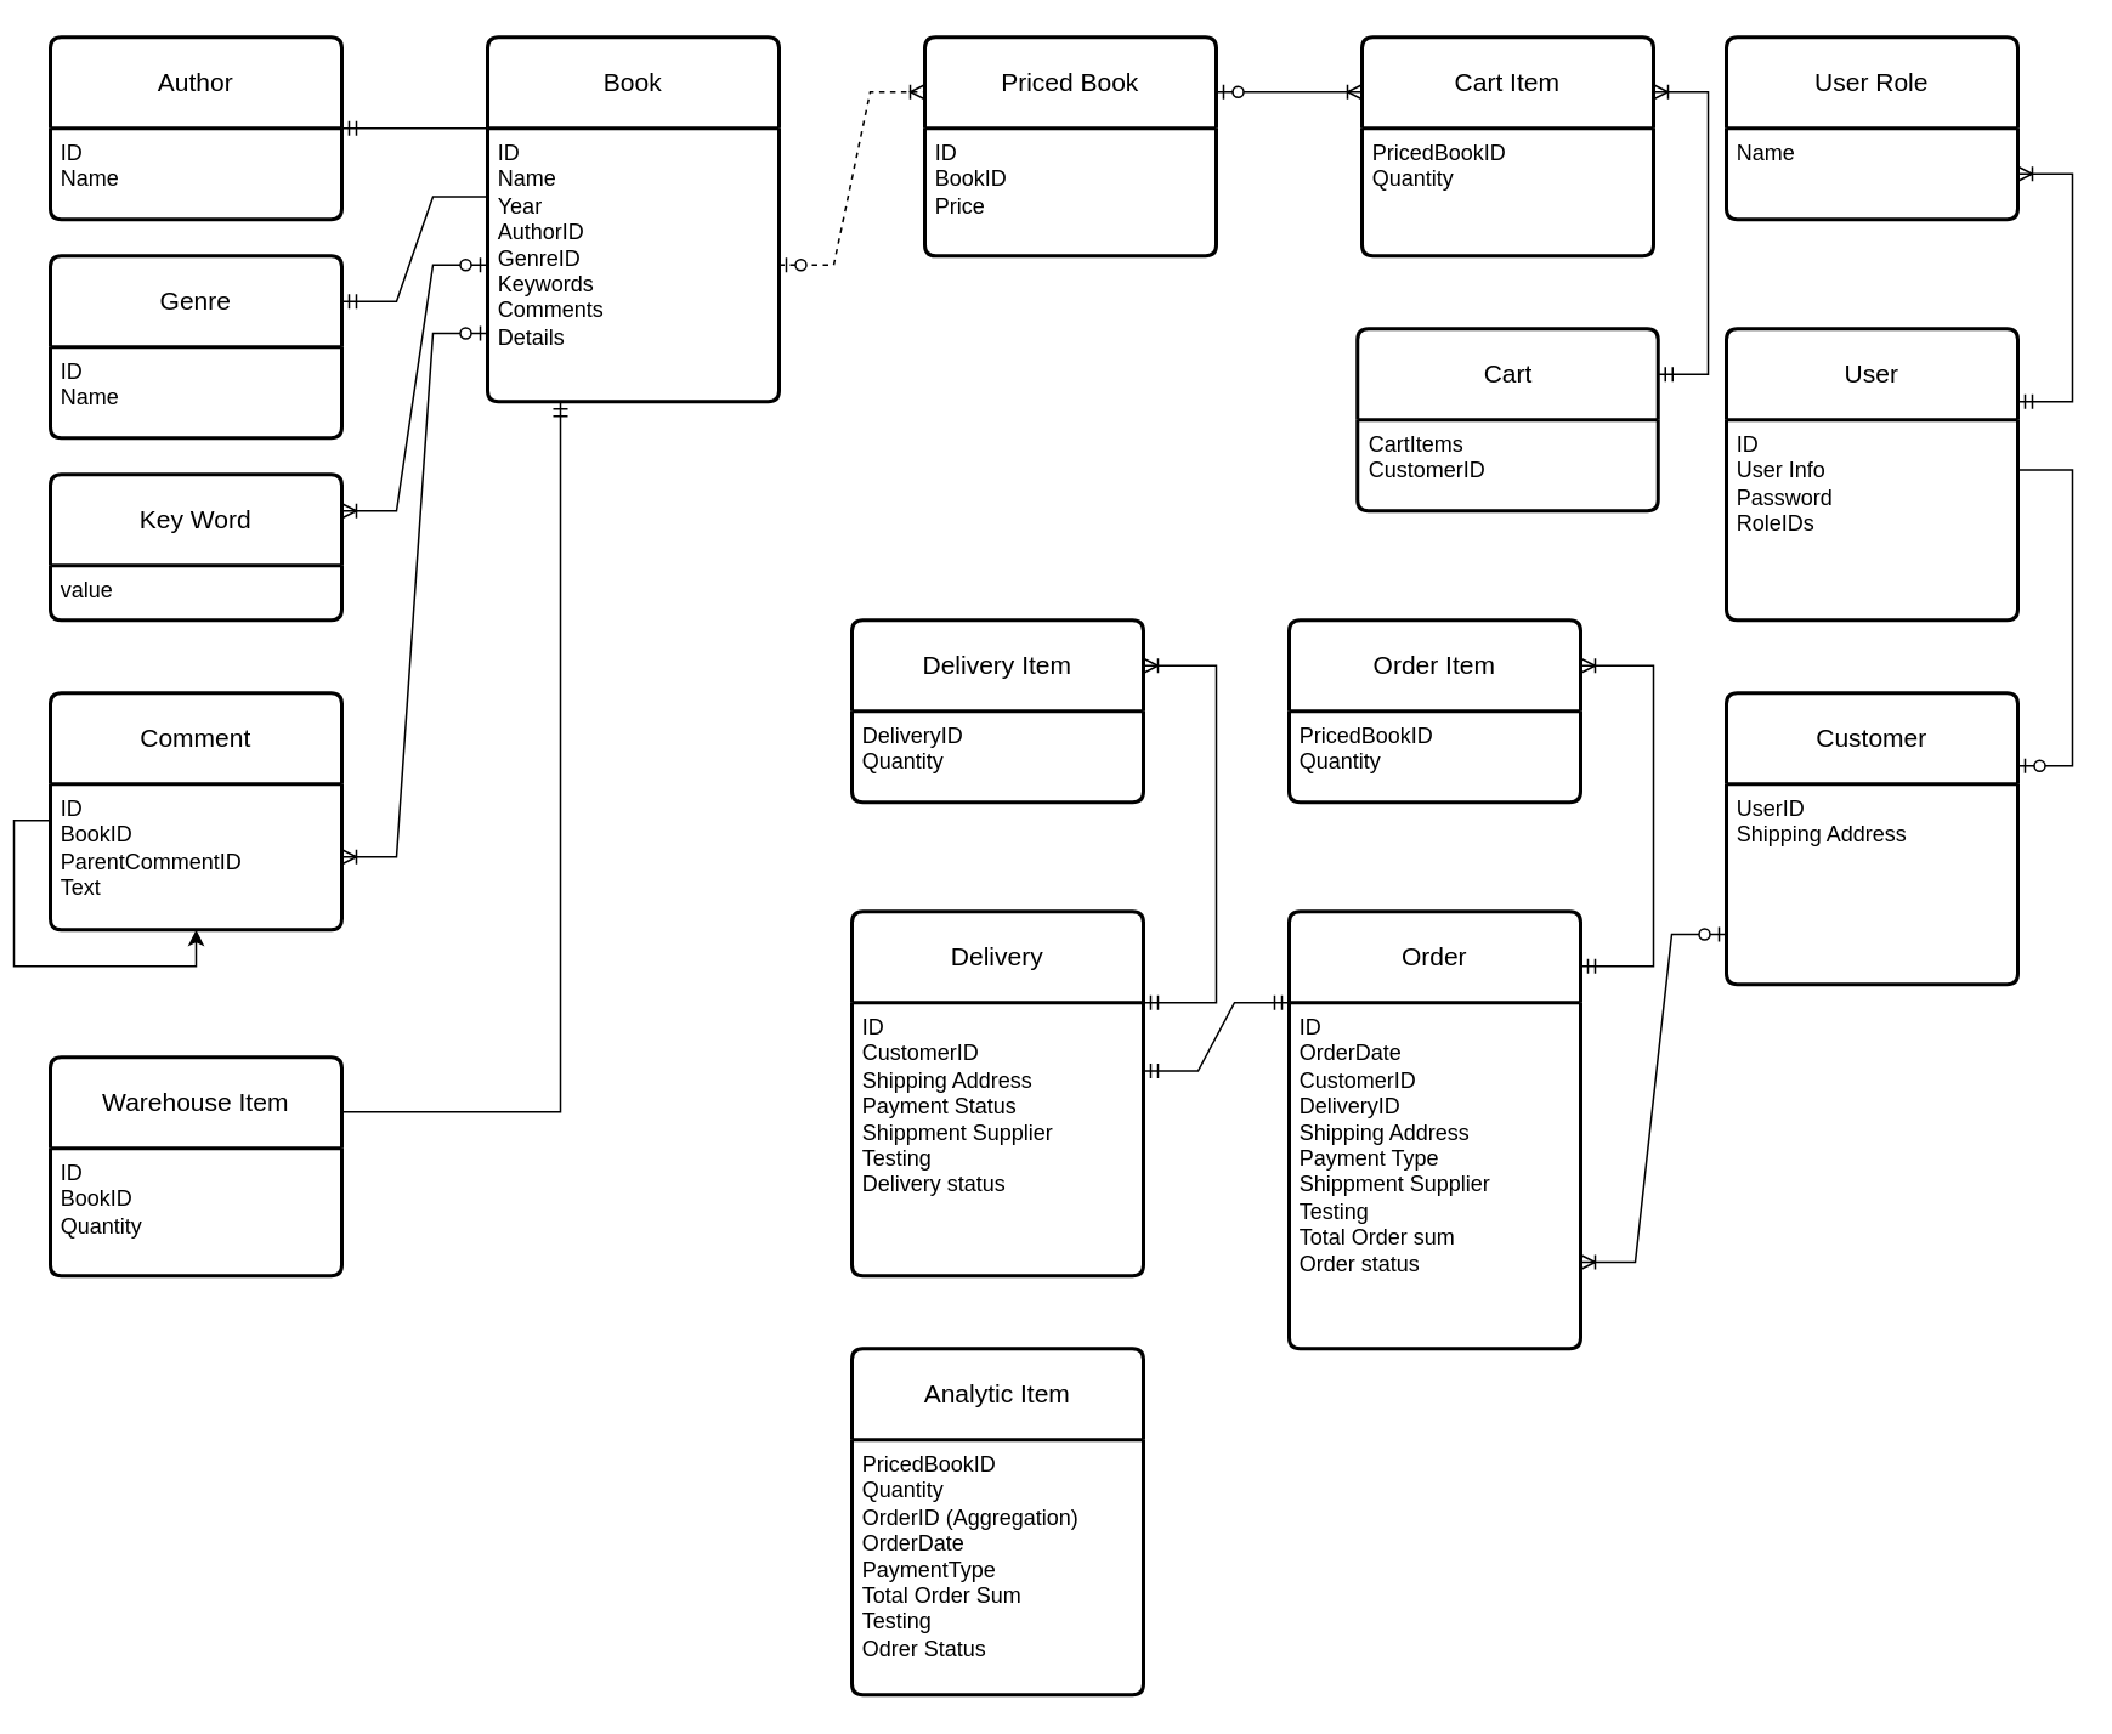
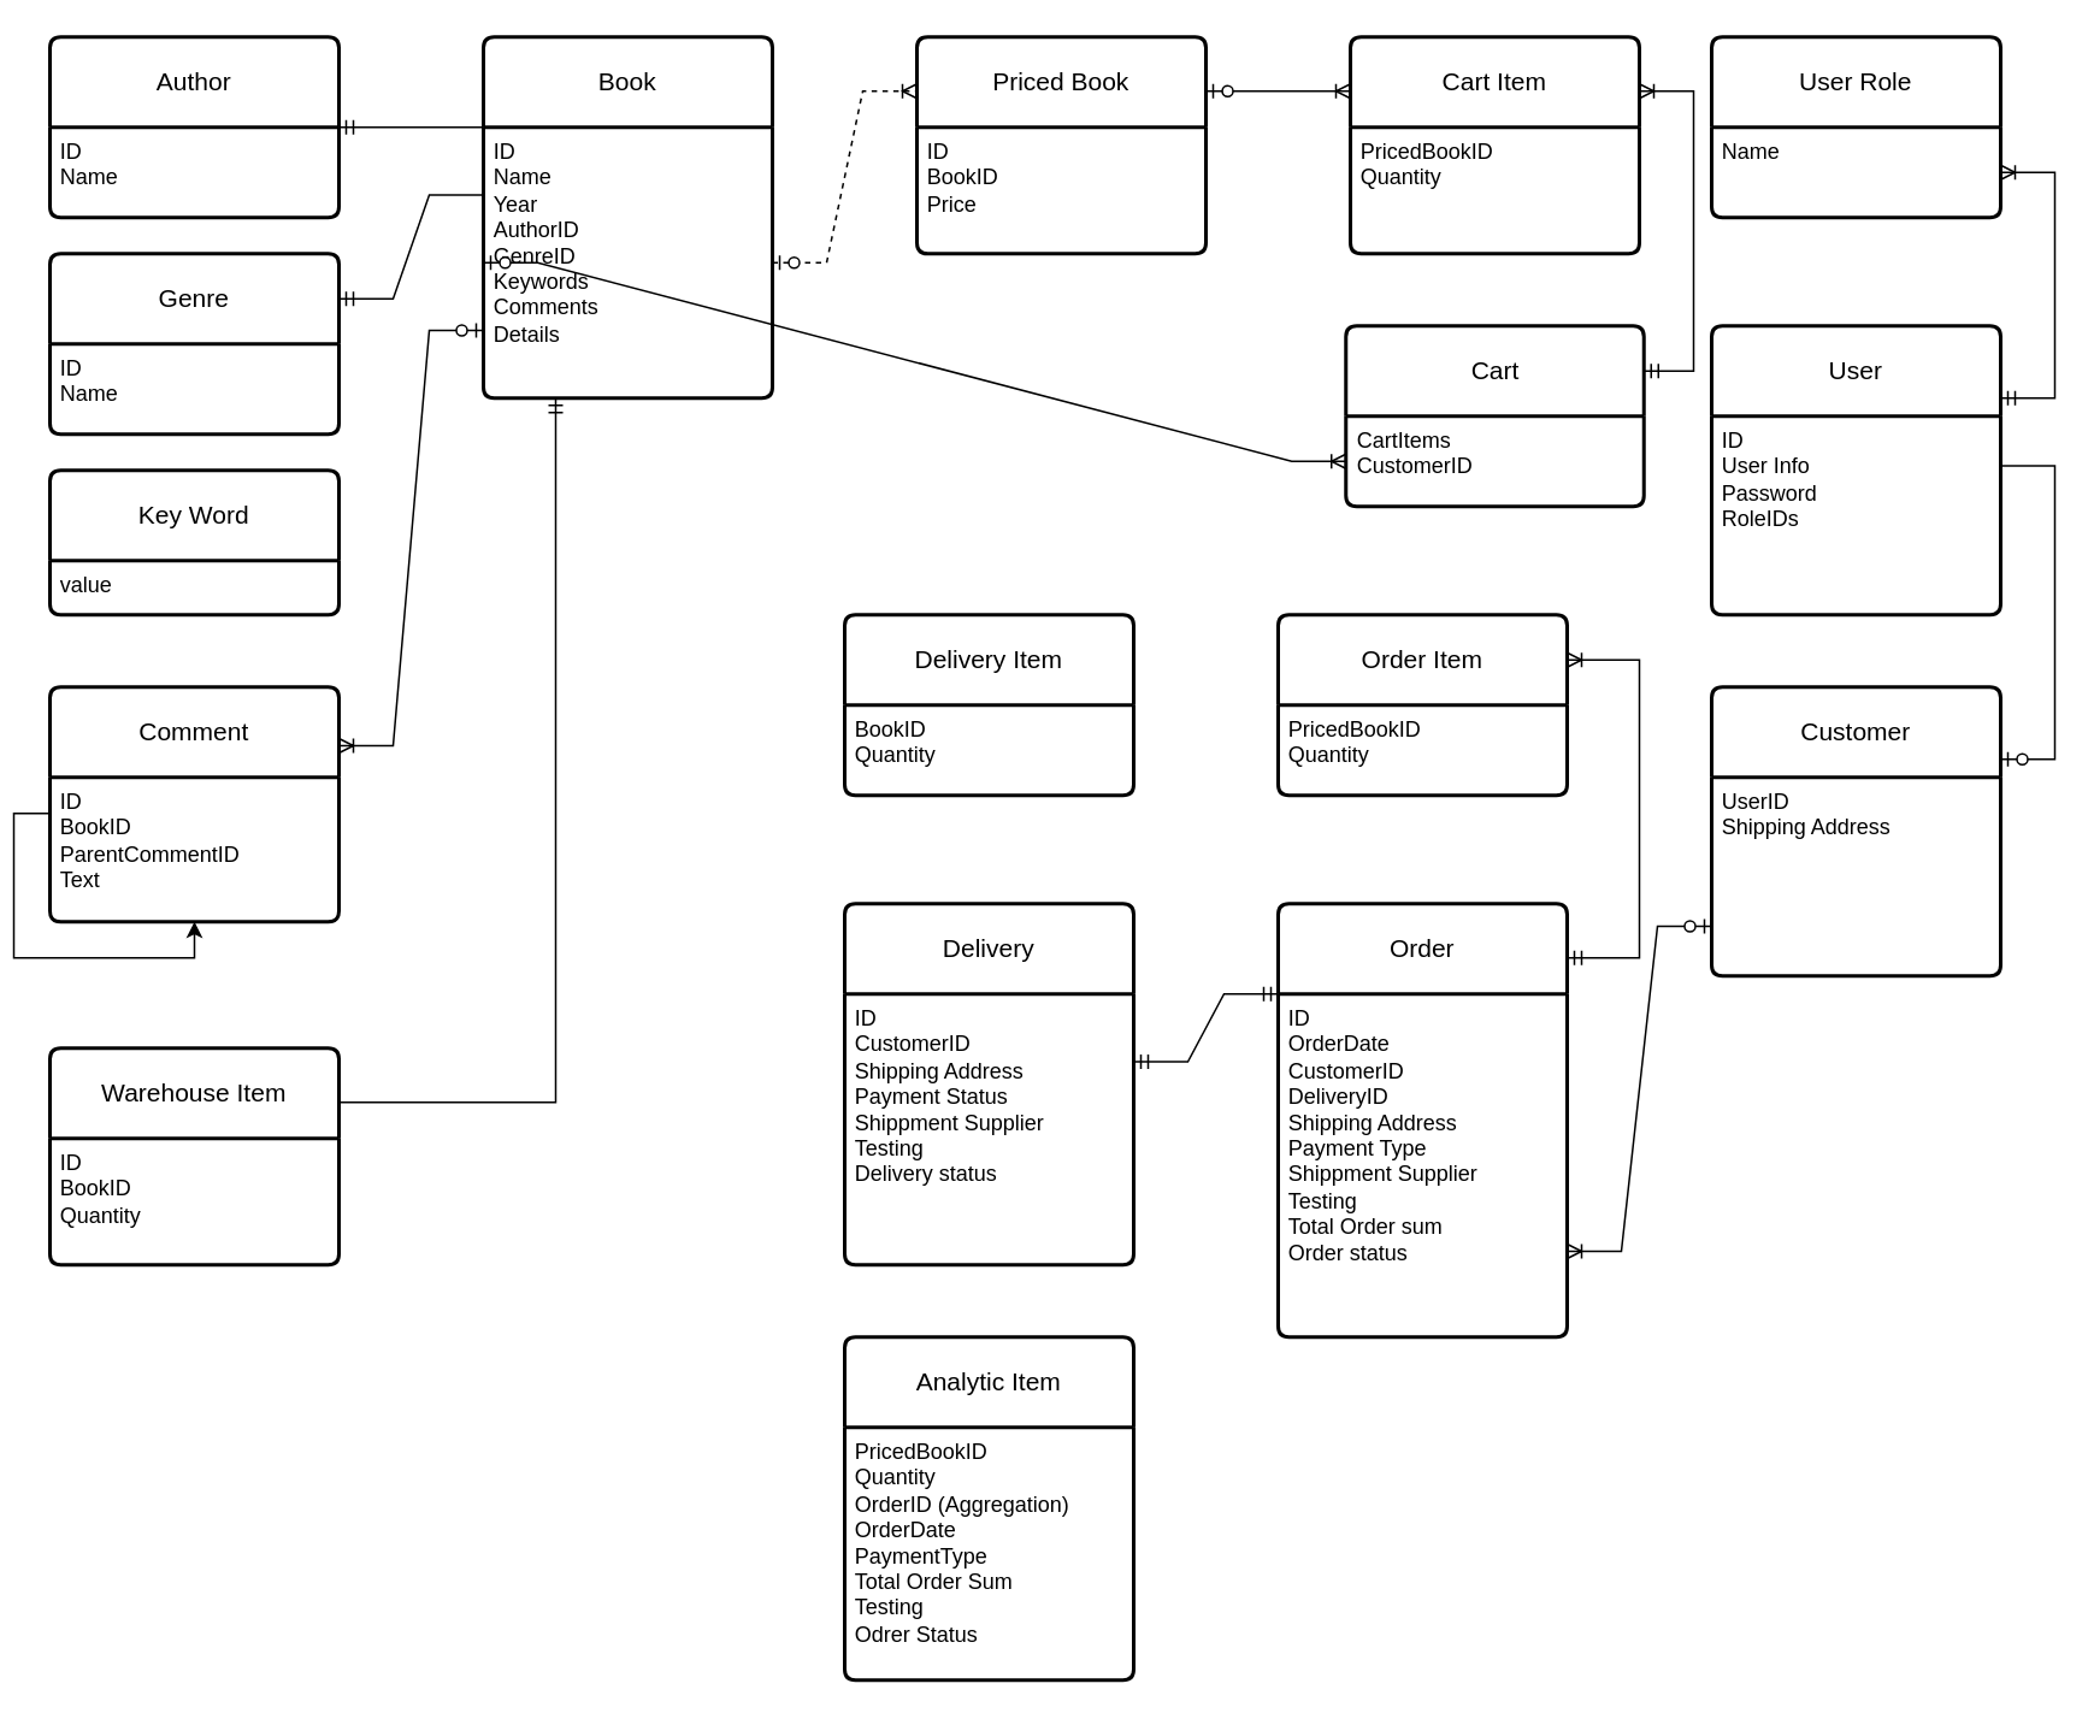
- <mxCell id="12" value="" style="edgeStyle=entityRelationEdgeStyle;fontSize=12;html=1;endArrow=ERoneToMany;startArrow=ERzeroToOne;rounded=0;entryX=1;entryY=0.25;entryDx=0;entryDy=0;exitX=0;exitY=0.5;exitDx=0;exitDy=0;" parent="1" source="3" target="10" edge="1"><mxGeometry width="100" height="100" relative="1" as="geometry"><mxPoint x="370" y="170" as="sourcePoint" /><mxPoint x="720" y="290" as="targetPoint" /></mxGeometry></mxCell>
+ <mxCell id="12" value="" style="edgeStyle=entityRelationEdgeStyle;fontSize=12;html=1;endArrow=ERoneToMany;startArrow=ERzeroToOne;rounded=0;exitX=0;exitY=0.5;exitDx=0;exitDy=0;" parent="1" source="3" target="27" edge="1"><mxGeometry width="100" height="100" relative="1" as="geometry"><mxPoint x="370" y="170" as="sourcePoint" /><mxPoint x="720" y="290" as="targetPoint" /></mxGeometry></mxCell>
- <mxCell id="16" value="" style="edgeStyle=entityRelationEdgeStyle;fontSize=12;html=1;endArrow=ERoneToMany;startArrow=ERzeroToOne;rounded=0;exitX=0;exitY=0.75;exitDx=0;exitDy=0;" parent="1" source="3" target="14" edge="1"><mxGeometry width="100" height="100" relative="1" as="geometry"><mxPoint x="570" y="310" as="sourcePoint" /><mxPoint x="650" y="412" as="targetPoint" /></mxGeometry></mxCell>
+ <mxCell id="16" value="" style="edgeStyle=entityRelationEdgeStyle;fontSize=12;html=1;endArrow=ERoneToMany;startArrow=ERzeroToOne;rounded=0;entryX=1;entryY=0.25;entryDx=0;entryDy=0;exitX=0;exitY=0.75;exitDx=0;exitDy=0;" parent="1" source="3" target="13" edge="1"><mxGeometry width="100" height="100" relative="1" as="geometry"><mxPoint x="570" y="310" as="sourcePoint" /><mxPoint x="650" y="412" as="targetPoint" /></mxGeometry></mxCell>
- <mxCell id="44" value="DeliveryID&lt;br style=&quot;border-color: var(--border-color);&quot;&gt;Quantity" style="align=left;strokeColor=none;fillColor=none;spacingLeft=4;fontSize=12;verticalAlign=top;resizable=0;rotatable=0;part=1;html=1;" parent="43" vertex="1"><mxGeometry y="50" width="160" height="50" as="geometry" /></mxCell>
+ <mxCell id="44" value="BookID&lt;br style=&quot;border-color: var(--border-color);&quot;&gt;Quantity" style="align=left;strokeColor=none;fillColor=none;spacingLeft=4;fontSize=12;verticalAlign=top;resizable=0;rotatable=0;part=1;html=1;" parent="43" vertex="1"><mxGeometry y="50" width="160" height="50" as="geometry" /></mxCell>
- <mxCell id="45" value="" style="edgeStyle=orthogonalEdgeStyle;fontSize=12;html=1;endArrow=ERoneToMany;startArrow=ERmandOne;rounded=0;entryX=1;entryY=0.25;entryDx=0;entryDy=0;exitX=1;exitY=0;exitDx=0;exitDy=0;" parent="1" source="41" target="43" edge="1"><mxGeometry width="100" height="100" relative="1" as="geometry"><mxPoint x="620" y="510" as="sourcePoint" /><mxPoint x="870" y="375" as="targetPoint" /><Array as="points"><mxPoint x="660" y="550" /><mxPoint x="660" y="365" /></Array></mxGeometry></mxCell>
